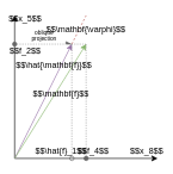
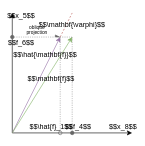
- <mxCell id="12" value="$$f_2$$" style="text;html=1;strokeColor=none;fillColor=none;align=center;verticalAlign=middle;whiteSpace=wrap;rounded=0;labelBackgroundColor=none;" vertex="1" parent="1"><mxGeometry x="20" y="61" width="30" height="20" as="geometry" /></mxCell>
+ <mxCell id="12" value="$$f_6$$" style="text;html=1;strokeColor=none;fillColor=none;align=center;verticalAlign=middle;whiteSpace=wrap;rounded=0;labelBackgroundColor=none;" vertex="1" parent="1"><mxGeometry x="20" y="61" width="30" height="20" as="geometry" /></mxCell>
